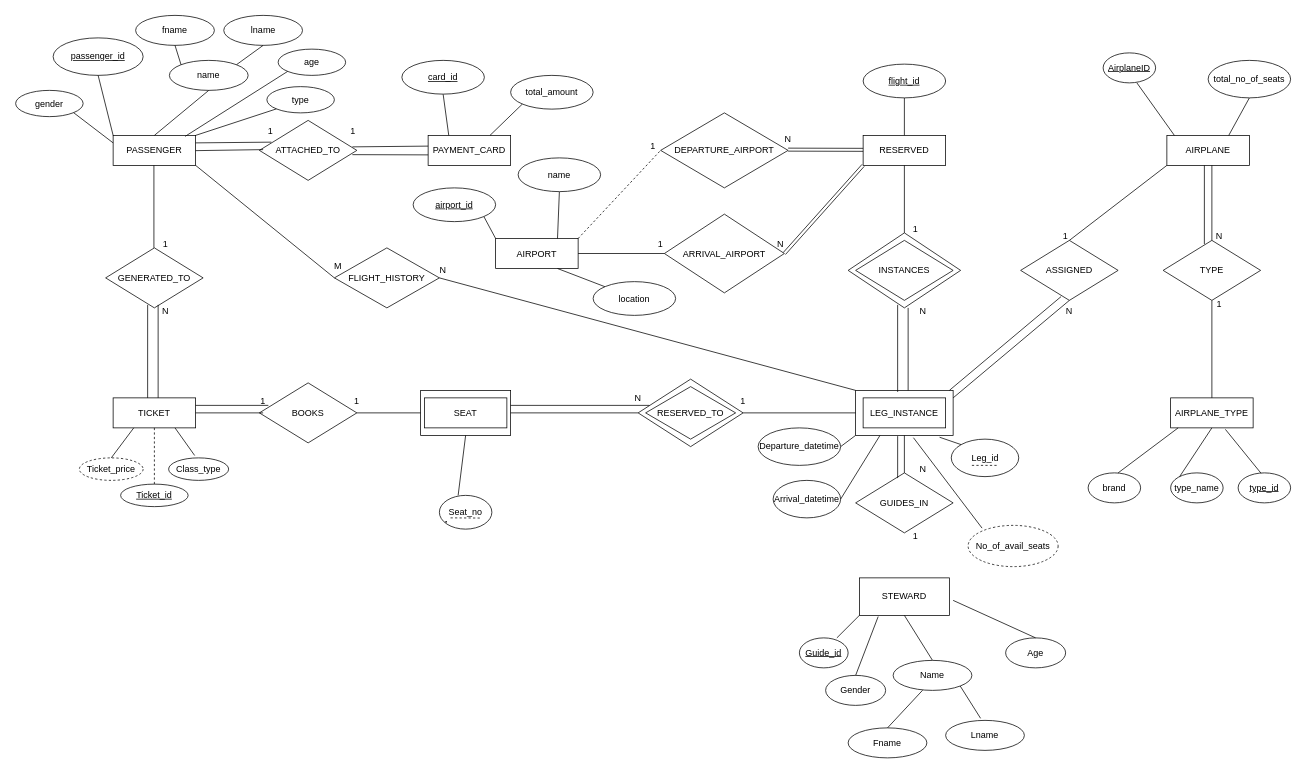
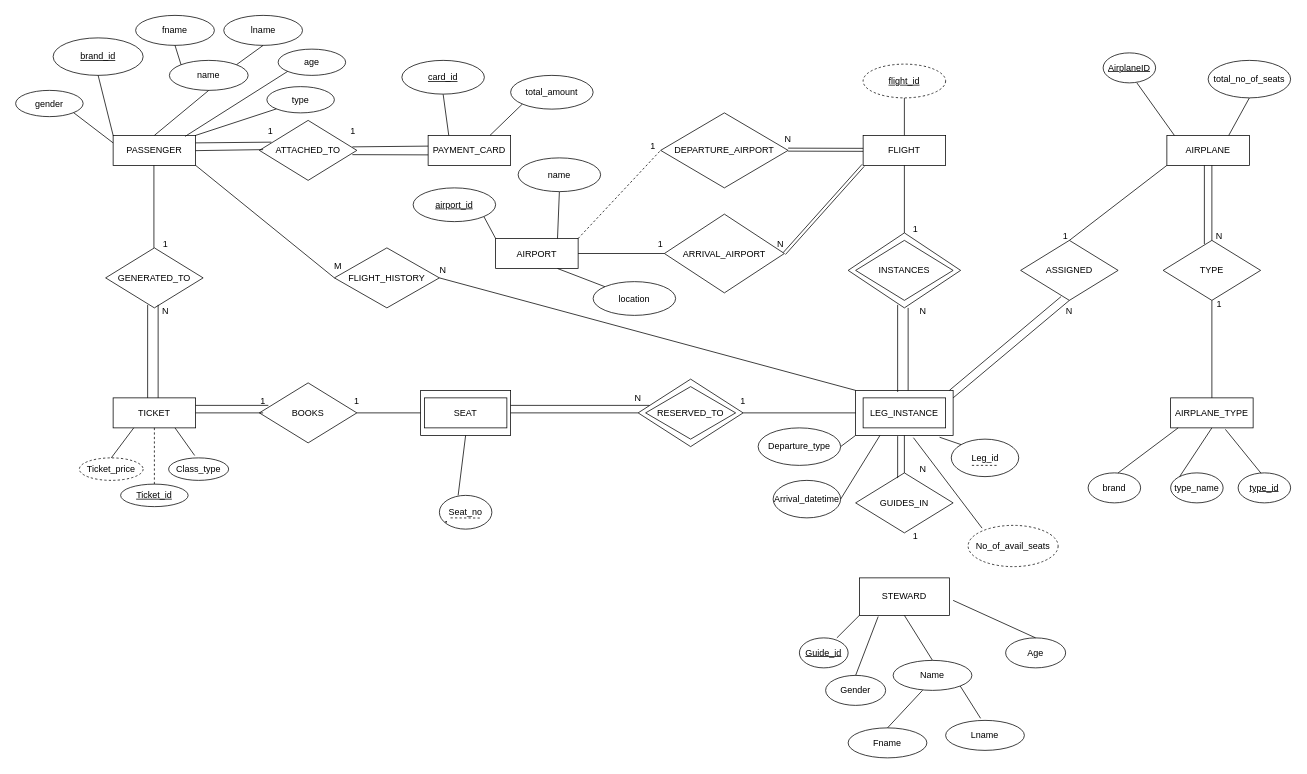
- <mxCell id="79" value="&lt;u&gt;passenger_id&lt;/u&gt;" style="ellipse;whiteSpace=wrap;html=1;" vertex="1" parent="1"><mxGeometry x="70" y="50" width="120" height="50" as="geometry" /></mxCell>
+ <mxCell id="79" value="&lt;u&gt;brand_id&lt;/u&gt;" style="ellipse;whiteSpace=wrap;html=1;" vertex="1" parent="1"><mxGeometry x="70" y="50" width="120" height="50" as="geometry" /></mxCell>
- <mxCell id="132" value="&lt;u&gt;flight_id&lt;/u&gt;" style="ellipse;whiteSpace=wrap;html=1;" vertex="1" parent="1"><mxGeometry x="1150" y="85" width="110" height="45" as="geometry" /></mxCell>
+ <mxCell id="132" value="&lt;u&gt;flight_id&lt;/u&gt;" style="ellipse;whiteSpace=wrap;html=1;dashed=1;" vertex="1" parent="1"><mxGeometry x="1150" y="85" width="110" height="45" as="geometry" /></mxCell>
- <mxCell id="9" value="RESERVED" style="rounded=0;whiteSpace=wrap;html=1;" vertex="1" parent="1"><mxGeometry x="1150" y="180" width="110" height="40" as="geometry" /></mxCell>
+ <mxCell id="9" value="FLIGHT" style="rounded=0;whiteSpace=wrap;html=1;" vertex="1" parent="1"><mxGeometry x="1150" y="180" width="110" height="40" as="geometry" /></mxCell>
- <mxCell id="129" value="Departure_datetime" style="ellipse;whiteSpace=wrap;html=1;" vertex="1" parent="1"><mxGeometry x="1010" y="570" width="110" height="50" as="geometry" /></mxCell>
+ <mxCell id="129" value="Departure_type" style="ellipse;whiteSpace=wrap;html=1;" vertex="1" parent="1"><mxGeometry x="1010" y="570" width="110" height="50" as="geometry" /></mxCell>
